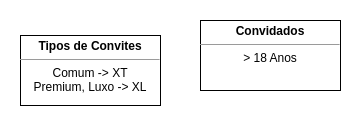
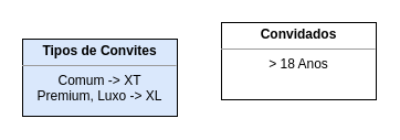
- <mxCell id="2" value="&lt;p style=&quot;margin: 4px 0px 0px;&quot;&gt;&lt;b&gt;Tipos de Convites&lt;/b&gt;&lt;/p&gt;&lt;hr size=&quot;1&quot;&gt;&lt;div style=&quot;height:2px;&quot;&gt;Comum -&amp;gt; XT&lt;/div&gt;&lt;div style=&quot;height:2px;&quot;&gt;&lt;br&gt;&lt;/div&gt;&lt;div style=&quot;height:2px;&quot;&gt;&lt;br&gt;&lt;/div&gt;&lt;div style=&quot;height:2px;&quot;&gt;&lt;br&gt;&lt;/div&gt;&lt;div style=&quot;height:2px;&quot;&gt;&lt;br&gt;&lt;/div&gt;&lt;div style=&quot;height:2px;&quot;&gt;&lt;br&gt;&lt;/div&gt;&lt;div style=&quot;height:2px;&quot;&gt;&lt;br&gt;&lt;/div&gt;&lt;div style=&quot;height:2px;&quot;&gt;Premium, Luxo -&amp;gt; XL&lt;/div&gt;" style="verticalAlign=top;align=center;overflow=fill;fontSize=12;fontFamily=Helvetica;html=1;" parent="1" vertex="1"><mxGeometry x="20" y="35" width="140" height="70" as="geometry" /></mxCell>
+ <mxCell id="2" value="&lt;p style=&quot;margin: 4px 0px 0px;&quot;&gt;&lt;b&gt;Tipos de Convites&lt;/b&gt;&lt;/p&gt;&lt;hr size=&quot;1&quot;&gt;&lt;div style=&quot;height:2px;&quot;&gt;Comum -&amp;gt; XT&lt;/div&gt;&lt;div style=&quot;height:2px;&quot;&gt;&lt;br&gt;&lt;/div&gt;&lt;div style=&quot;height:2px;&quot;&gt;&lt;br&gt;&lt;/div&gt;&lt;div style=&quot;height:2px;&quot;&gt;&lt;br&gt;&lt;/div&gt;&lt;div style=&quot;height:2px;&quot;&gt;&lt;br&gt;&lt;/div&gt;&lt;div style=&quot;height:2px;&quot;&gt;&lt;br&gt;&lt;/div&gt;&lt;div style=&quot;height:2px;&quot;&gt;&lt;br&gt;&lt;/div&gt;&lt;div style=&quot;height:2px;&quot;&gt;Premium, Luxo -&amp;gt; XL&lt;/div&gt;" style="verticalAlign=top;align=center;overflow=fill;fontSize=12;fontFamily=Helvetica;html=1;fillColor=#dae8fc;" parent="1" vertex="1"><mxGeometry x="20" y="35" width="140" height="70" as="geometry" /></mxCell>
